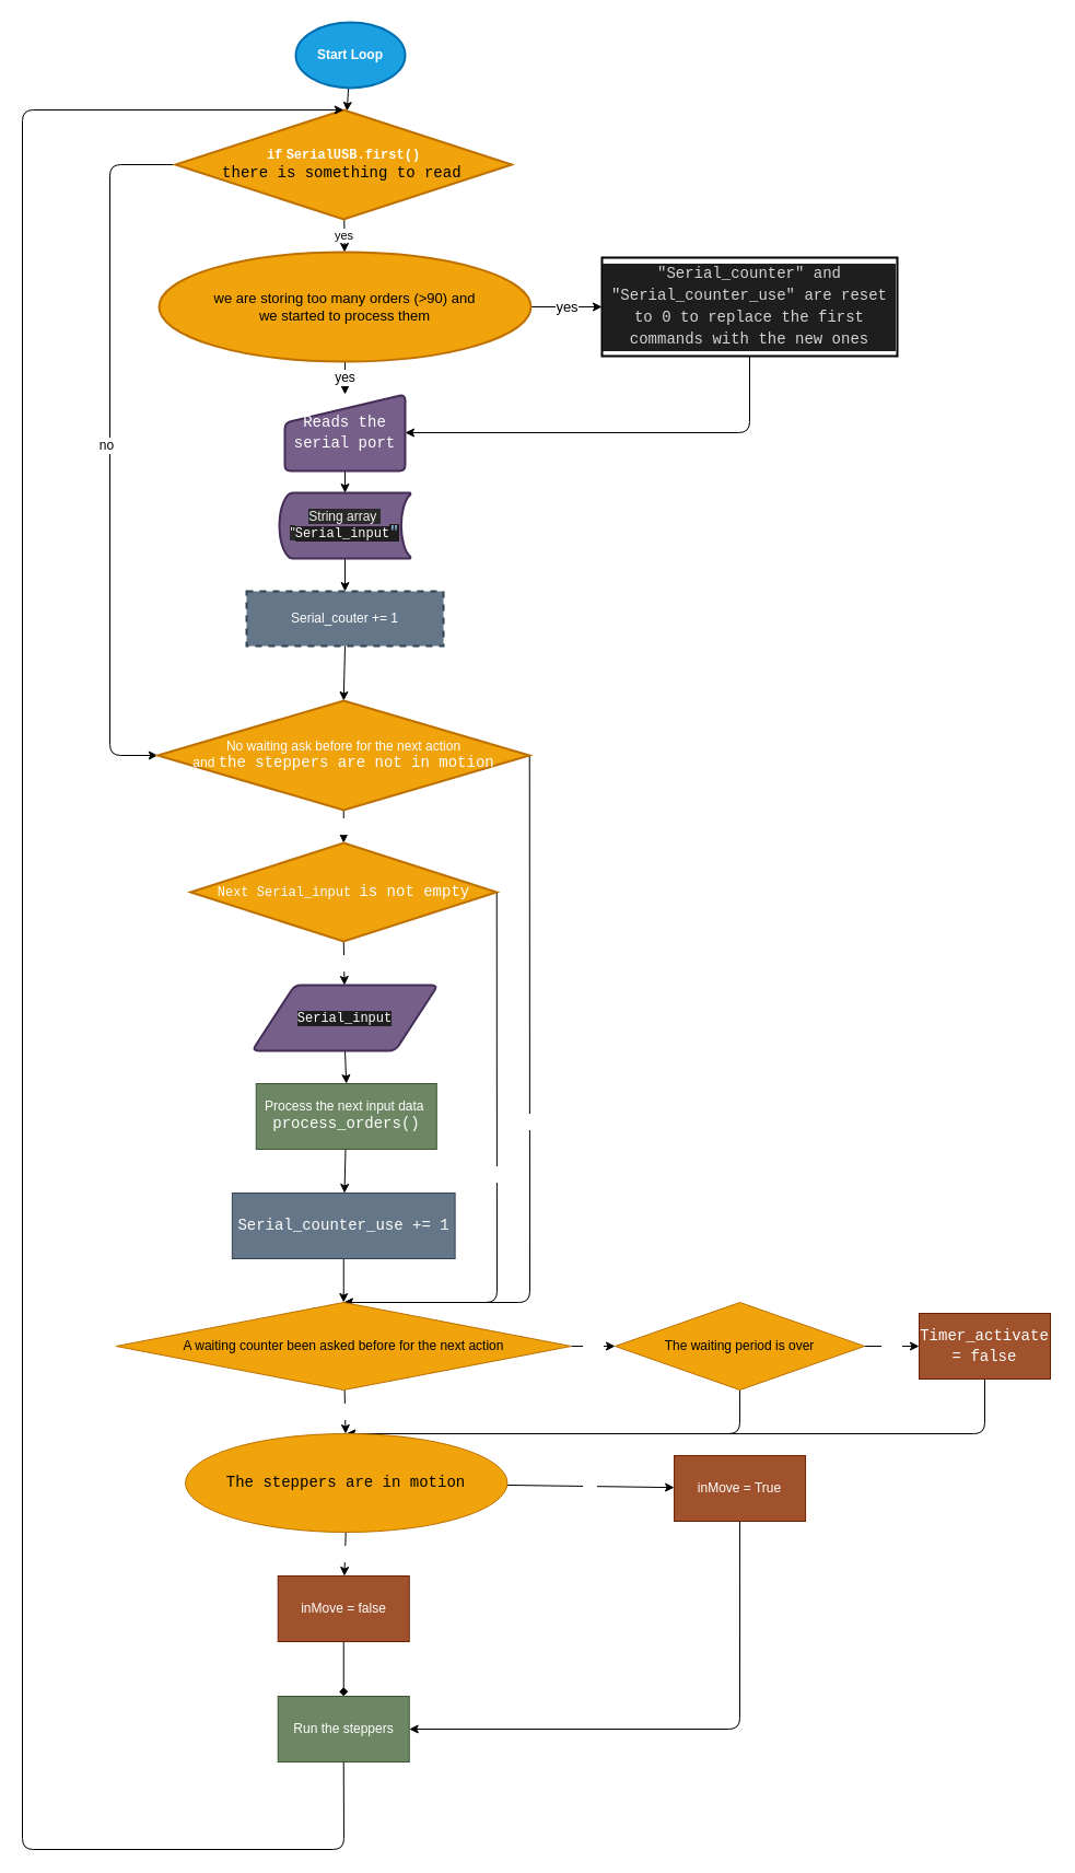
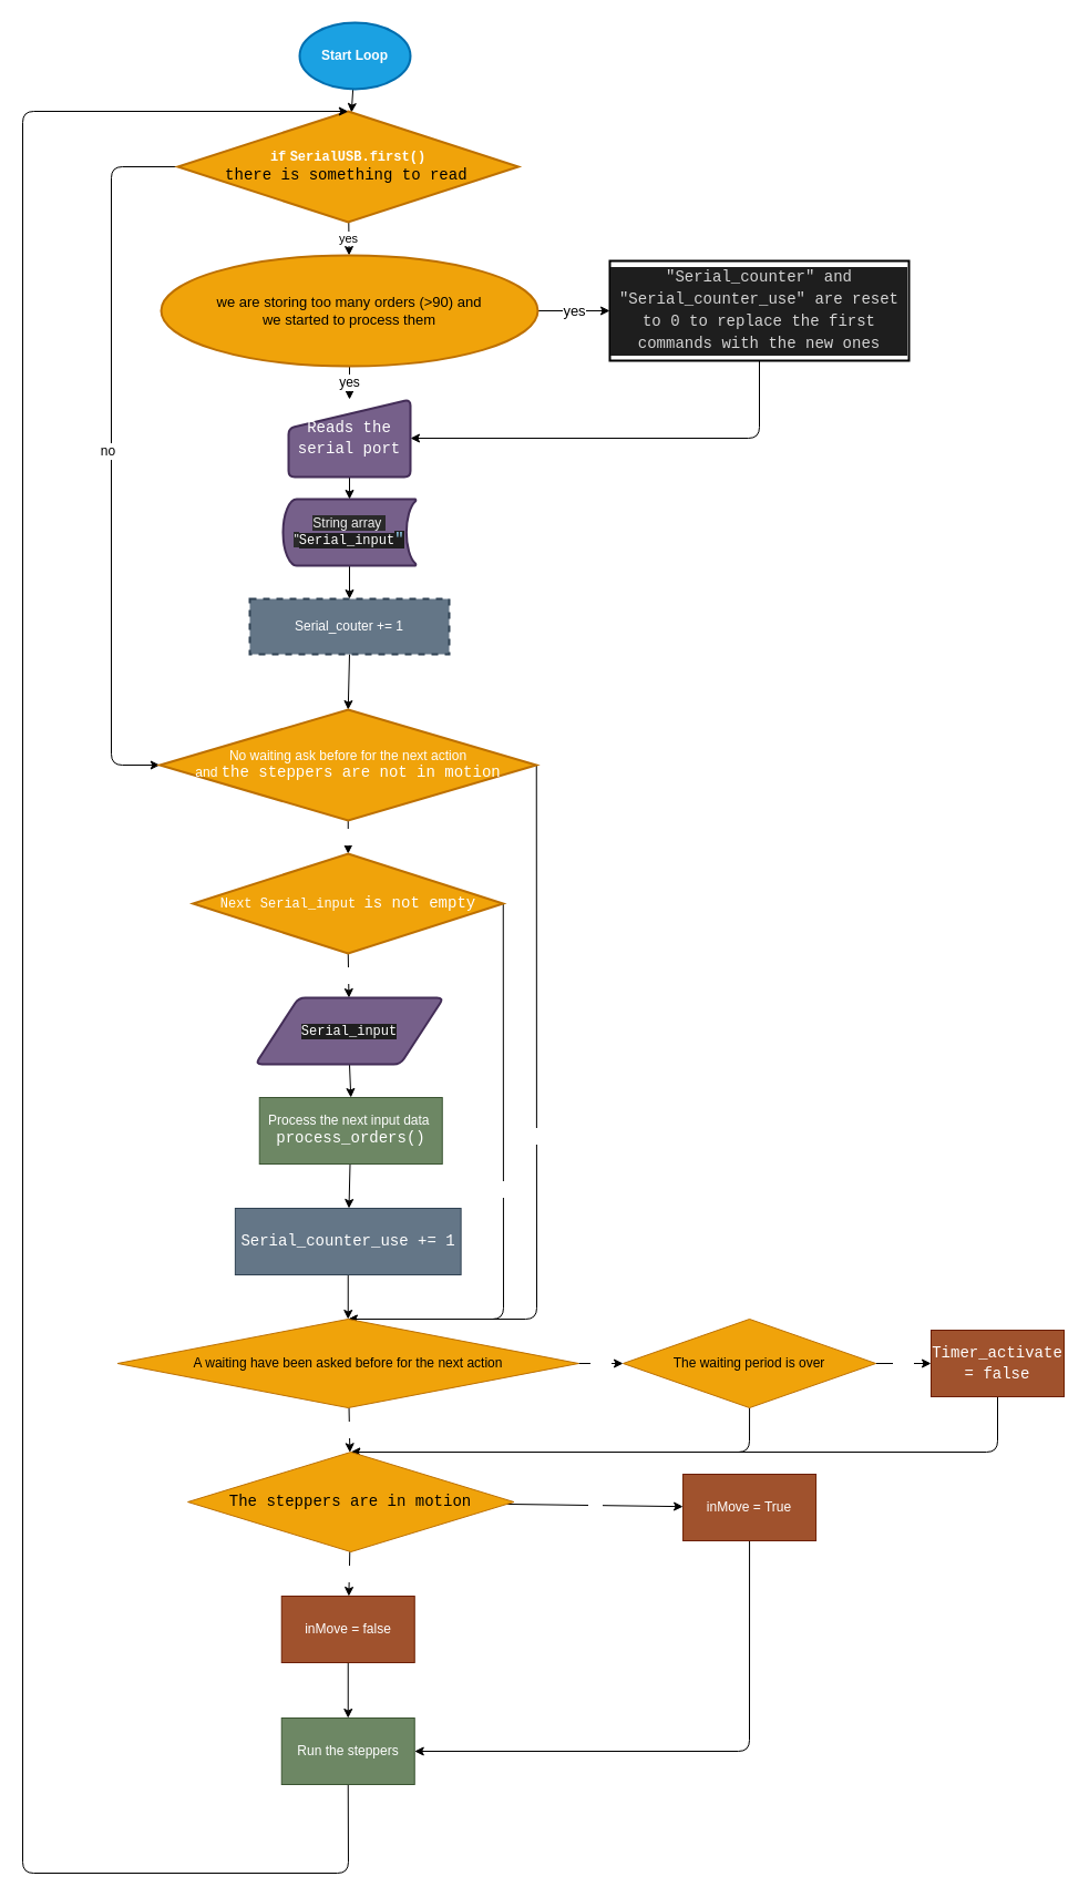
- <mxCell id="33" value="A waiting counter been asked before for the next action" style="rhombus;whiteSpace=wrap;html=1;fontColor=#000000;rounded=0;shadow=0;labelBackgroundColor=none;fillColor=#f0a30a;strokeColor=#BD7000;" vertex="1" parent="1"><mxGeometry x="105.61" y="1190" width="416.26" height="80" as="geometry" /></mxCell>
+ <mxCell id="33" value="A waiting have been asked before for the next action" style="rhombus;whiteSpace=wrap;html=1;fontColor=#000000;rounded=0;shadow=0;labelBackgroundColor=none;fillColor=#f0a30a;strokeColor=#BD7000;" vertex="1" parent="1"><mxGeometry x="105.61" y="1190" width="416.26" height="80" as="geometry" /></mxCell>
- <mxCell id="41" value="&lt;p style=&quot;font-family: &amp;#34;consolas&amp;#34; , &amp;#34;courier new&amp;#34; , monospace ; font-size: 14px ; line-height: 19px&quot;&gt;The steppers are in motion&lt;/p&gt;" style="ellipse;whiteSpace=wrap;html=1;fontColor=#000000;shadow=0;labelBackgroundColor=none;fillColor=#f0a30a;strokeColor=#BD7000;" vertex="1" parent="1"><mxGeometry x="169.06" y="1310" width="294.39" height="90" as="geometry" /></mxCell>
+ <mxCell id="41" value="&lt;p style=&quot;font-family: &amp;#34;consolas&amp;#34; , &amp;#34;courier new&amp;#34; , monospace ; font-size: 14px ; line-height: 19px&quot;&gt;The steppers are in motion&lt;/p&gt;" style="rhombus;whiteSpace=wrap;html=1;fontColor=#000000;rounded=0;shadow=0;labelBackgroundColor=none;fillColor=#f0a30a;strokeColor=#BD7000;" vertex="1" parent="1"><mxGeometry x="169.06" y="1310" width="294.39" height="90" as="geometry" /></mxCell>
- <mxCell id="42" value="" style="edgeStyle=none;html=1;fontSize=12;fontColor=#FFFFFF;endArrow=diamond;" edge="1" parent="1" source="43" target="47"><mxGeometry relative="1" as="geometry" /></mxCell>
+ <mxCell id="42" value="" style="edgeStyle=none;html=1;fontSize=12;fontColor=#FFFFFF;" edge="1" parent="1" source="43" target="47"><mxGeometry relative="1" as="geometry" /></mxCell>
